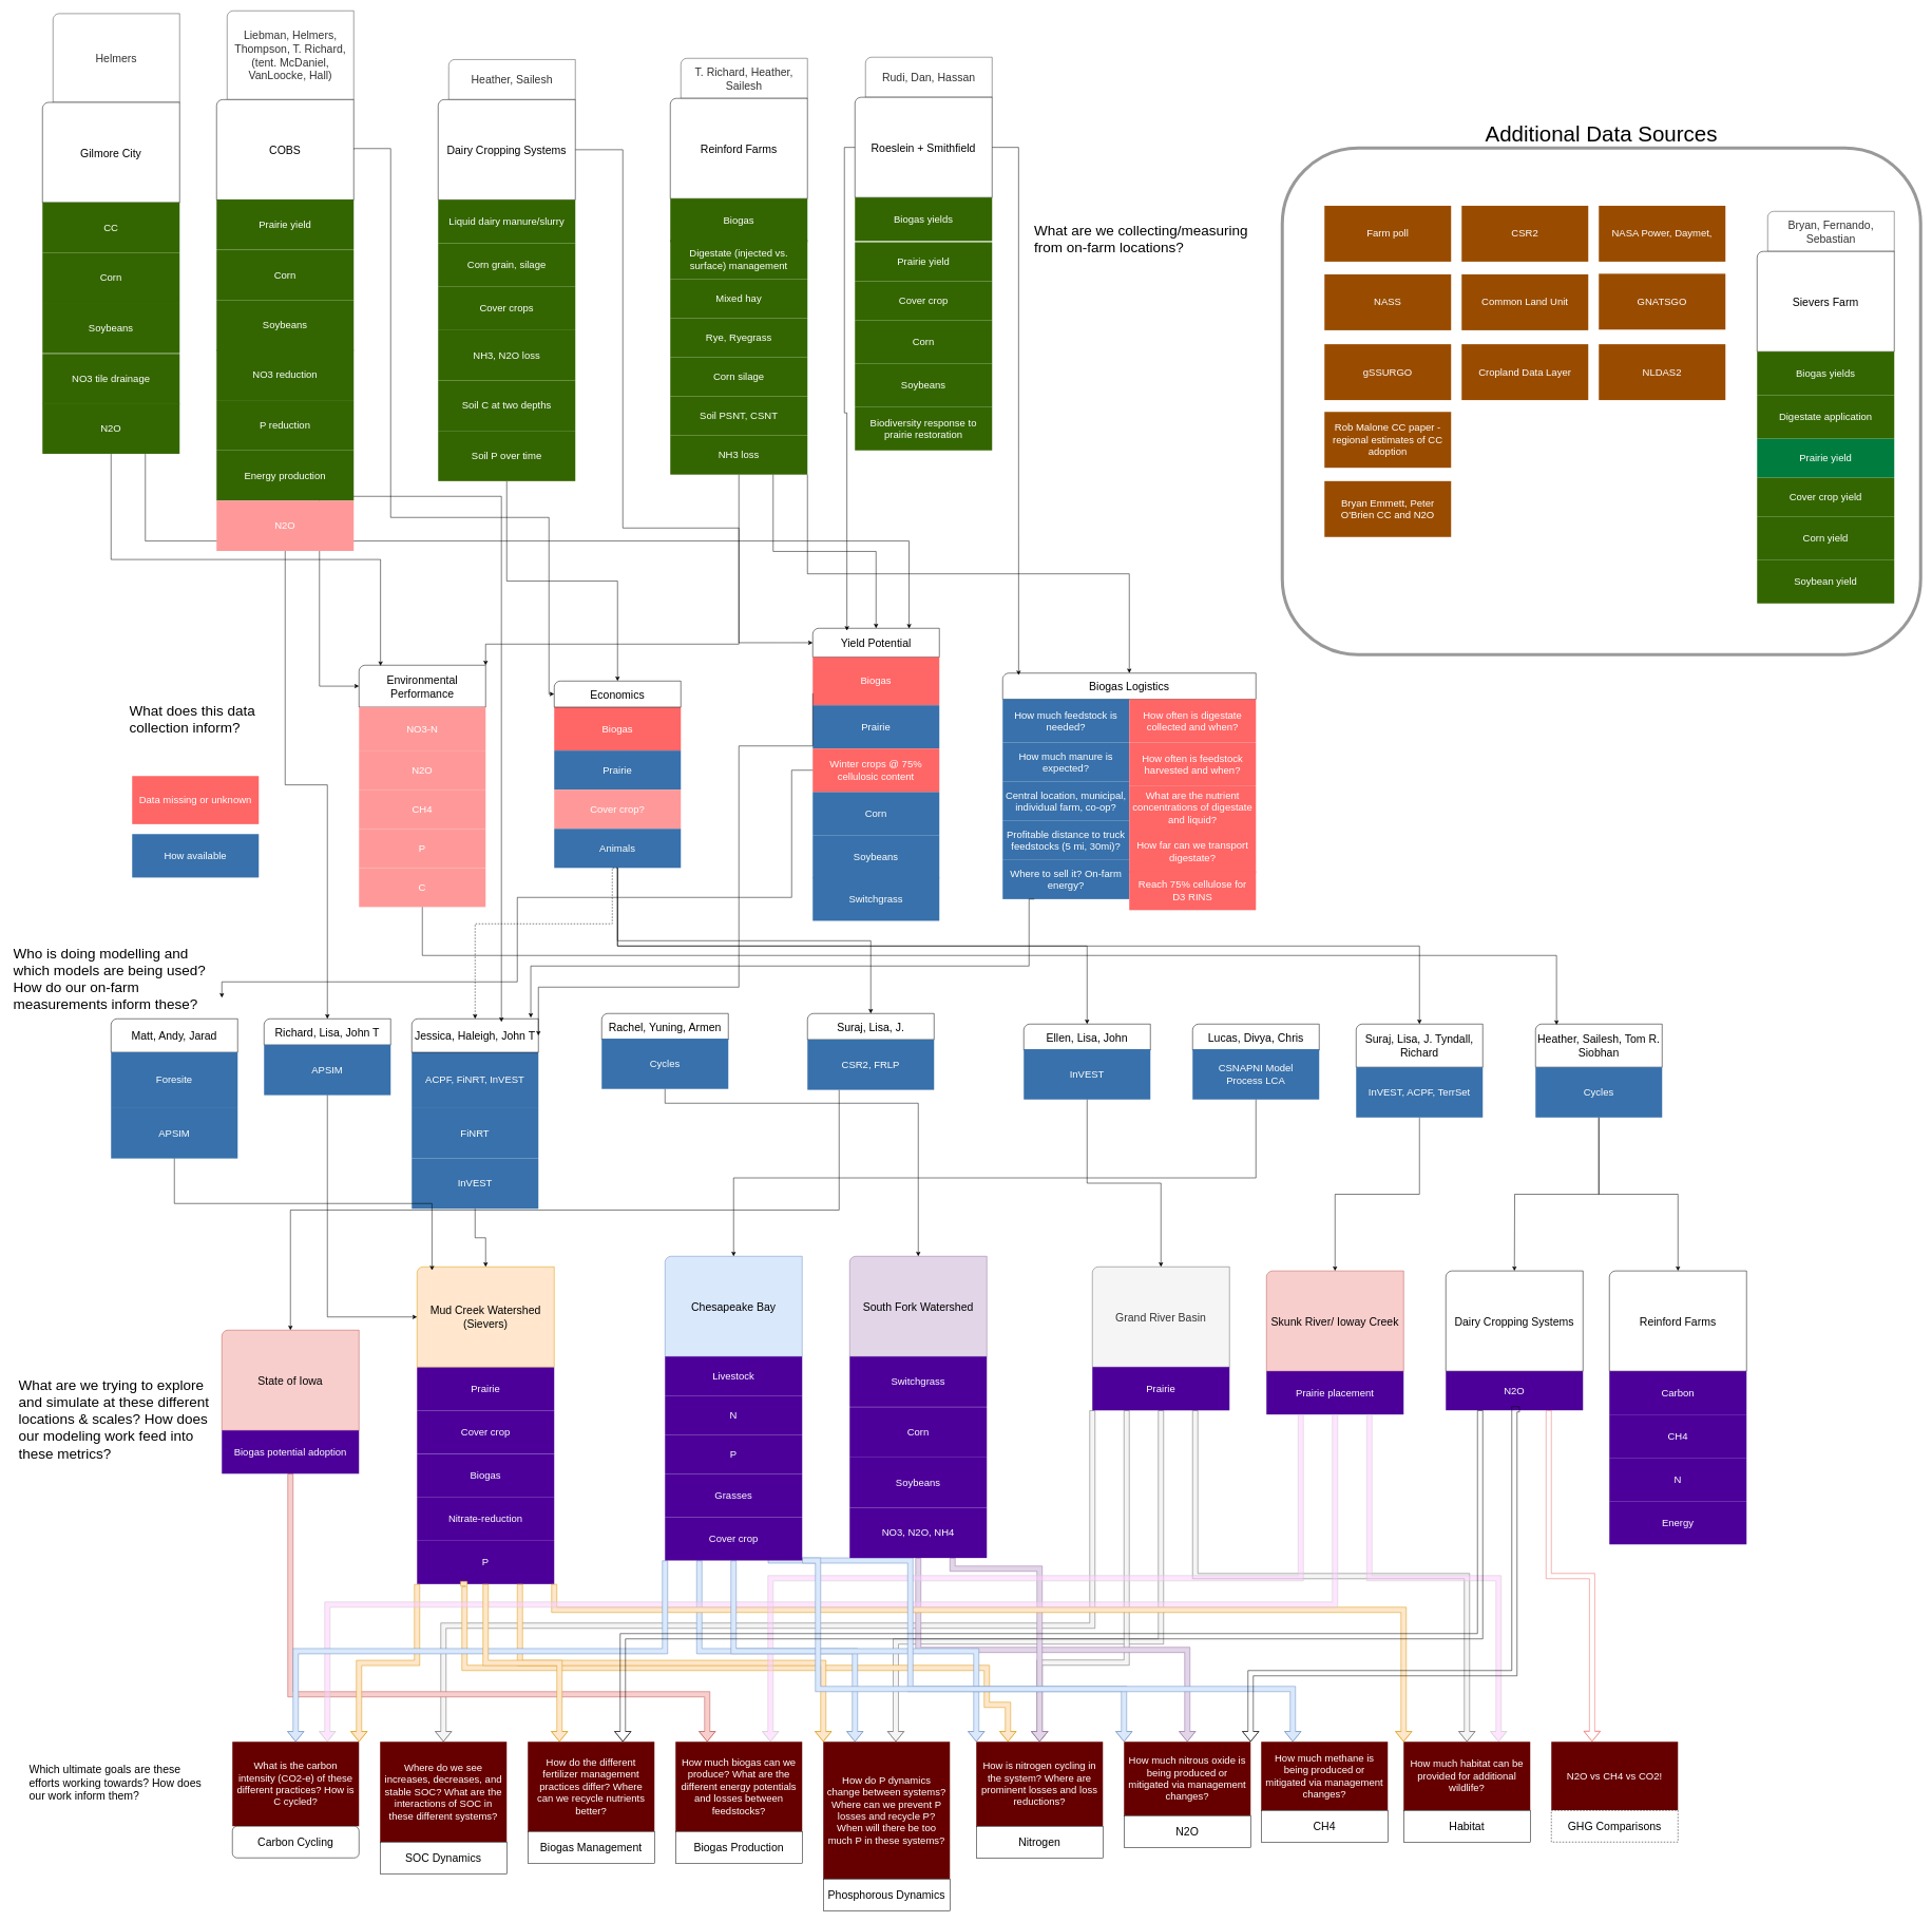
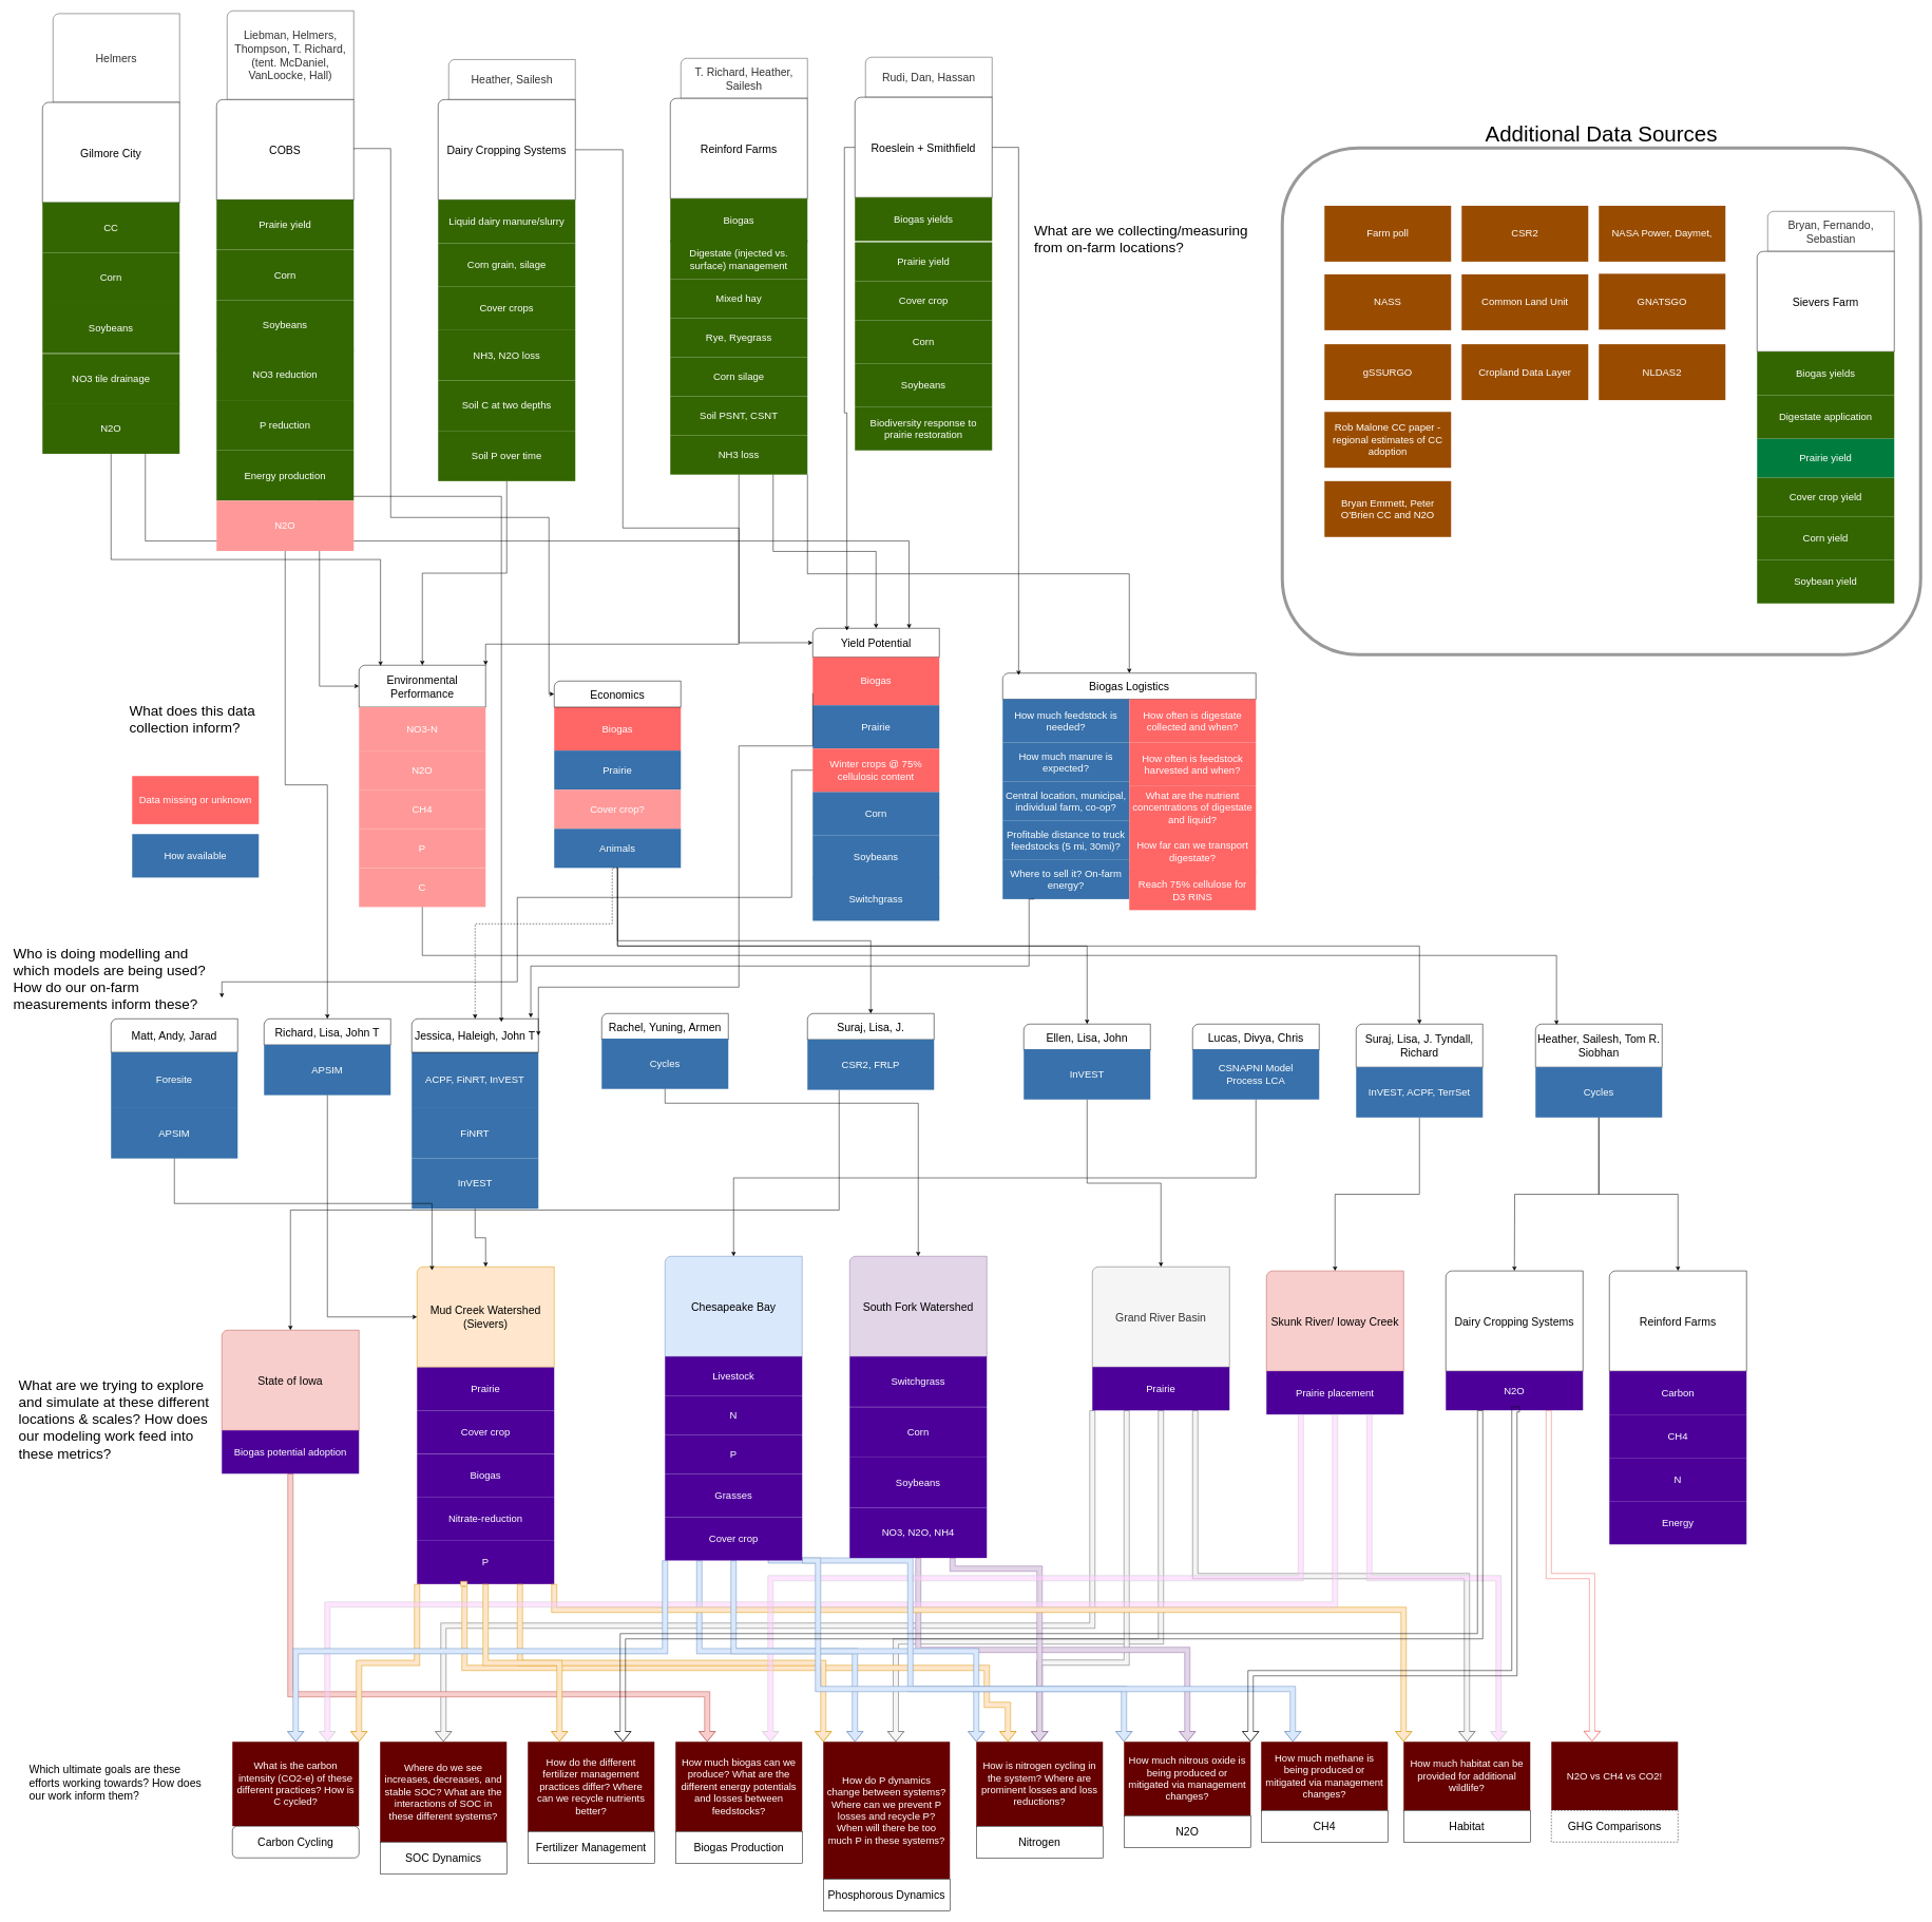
- <mxCell id="63" style="edgeStyle=orthogonalEdgeStyle;rounded=0;orthogonalLoop=1;jettySize=auto;html=1;exitX=0.5;exitY=1;exitDx=0;exitDy=0;" parent="1" source="64" target="16" edge="1"><mxGeometry relative="1" as="geometry" /></mxCell>
+ <mxCell id="63" style="edgeStyle=orthogonalEdgeStyle;rounded=0;orthogonalLoop=1;jettySize=auto;html=1;exitX=0.5;exitY=1;exitDx=0;exitDy=0;entryX=0.5;entryY=0;entryDx=0;entryDy=0;entryPerimeter=0;" parent="1" source="64" target="130" edge="1"><mxGeometry relative="1" as="geometry" /></mxCell>
- <mxCell id="114" value="Biogas Management" style="rounded=0;whiteSpace=wrap;html=1;fontSize=21;" parent="1" vertex="1"><mxGeometry x="1000" y="3470" width="240" height="60" as="geometry" /></mxCell>
+ <mxCell id="114" value="Fertilizer Management" style="rounded=0;whiteSpace=wrap;html=1;fontSize=21;" parent="1" vertex="1"><mxGeometry x="1000" y="3470" width="240" height="60" as="geometry" /></mxCell>
